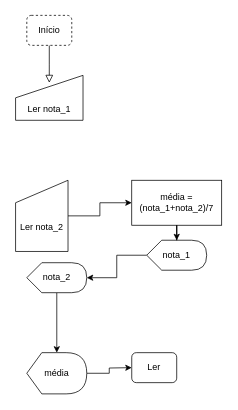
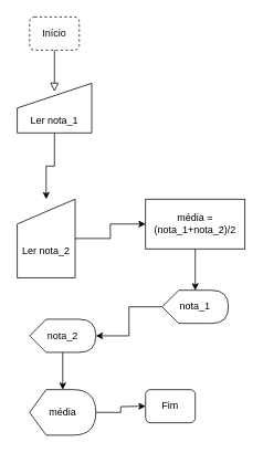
+ <mxCell id="4" value="" style="edgeStyle=orthogonalEdgeStyle;rounded=0;orthogonalLoop=1;jettySize=auto;html=1;" edge="1" parent="1" source="5" target="7"><mxGeometry relative="1" as="geometry" /></mxCell>
- <mxCell id="8" value="média = (nota_1+nota_2)/7" style="whiteSpace=wrap;html=1;" vertex="1" parent="1"><mxGeometry x="175" y="240" width="120" height="60" as="geometry" /></mxCell>
+ <mxCell id="8" value="média = (nota_1+nota_2)/2" style="whiteSpace=wrap;html=1;" vertex="1" parent="1"><mxGeometry x="175" y="240" width="120" height="60" as="geometry" /></mxCell>
- <mxCell id="10" value="nota_1" style="shape=display;whiteSpace=wrap;html=1;" vertex="1" parent="1"><mxGeometry x="195" y="320" width="80" height="40" as="geometry" /></mxCell>
+ <mxCell id="10" value="nota_1" style="shape=display;whiteSpace=wrap;html=1;" vertex="1" parent="1"><mxGeometry x="195" y="350" width="80" height="40" as="geometry" /></mxCell>
- <mxCell id="13" value="nota_2" style="shape=display;whiteSpace=wrap;html=1;" vertex="1" parent="1"><mxGeometry x="35" y="350" width="80" height="40" as="geometry" /></mxCell>
+ <mxCell id="13" value="nota_2" style="shape=display;whiteSpace=wrap;html=1;" vertex="1" parent="1"><mxGeometry x="35" y="385" width="80" height="40" as="geometry" /></mxCell>
- <mxCell id="16" value="Ler" style="rounded=1;whiteSpace=wrap;html=1;fontSize=12;glass=0;strokeWidth=1;shadow=0;" vertex="1" parent="1"><mxGeometry x="175" y="470" width="60" height="40" as="geometry" /></mxCell>
+ <mxCell id="16" value="Fim" style="rounded=1;whiteSpace=wrap;html=1;fontSize=12;glass=0;strokeWidth=1;shadow=0;" vertex="1" parent="1"><mxGeometry x="175" y="470" width="60" height="40" as="geometry" /></mxCell>
